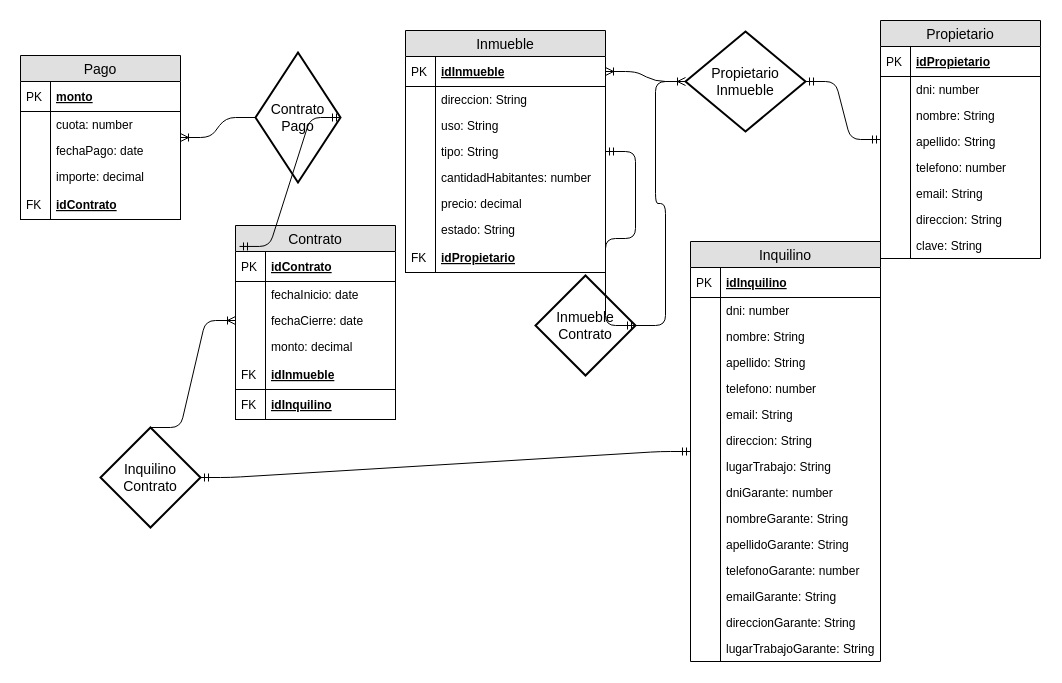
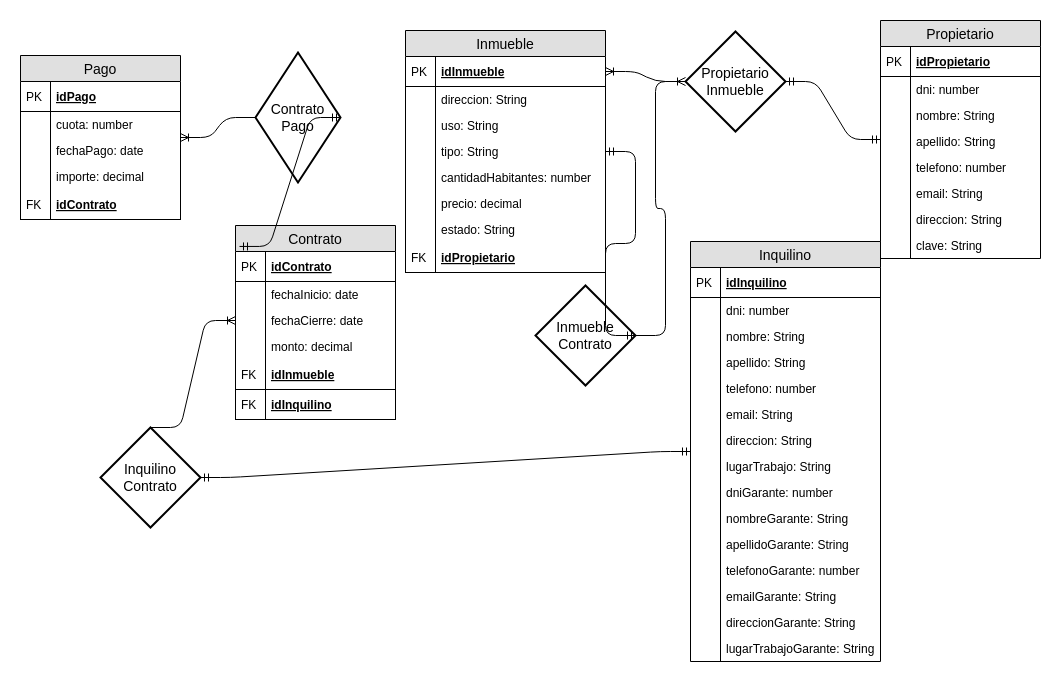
- <mxCell id="91" value="Propietario&lt;br&gt;Inmueble" style="shape=rhombus;strokeWidth=2;fontSize=17;perimeter=rhombusPerimeter;whiteSpace=wrap;html=1;align=center;fontSize=14;" parent="1" vertex="1"><mxGeometry x="685" y="31" width="120" height="100" as="geometry" /></mxCell>
+ <mxCell id="91" value="Propietario&lt;br&gt;Inmueble" style="shape=rhombus;strokeWidth=2;fontSize=17;perimeter=rhombusPerimeter;whiteSpace=wrap;html=1;align=center;fontSize=14;" parent="1" vertex="1"><mxGeometry x="685" y="31" width="100" height="100" as="geometry" /></mxCell>
- <mxCell id="51" value="monto" style="shape=partialRectangle;top=0;left=0;right=0;bottom=1;align=left;verticalAlign=middle;fillColor=none;spacingLeft=34;spacingRight=4;overflow=hidden;rotatable=0;points=[[0,0.5],[1,0.5]];portConstraint=eastwest;dropTarget=0;fontStyle=5;fontSize=12;" parent="50" vertex="1"><mxGeometry y="26" width="160" height="30" as="geometry" /></mxCell>
+ <mxCell id="51" value="idPago" style="shape=partialRectangle;top=0;left=0;right=0;bottom=1;align=left;verticalAlign=middle;fillColor=none;spacingLeft=34;spacingRight=4;overflow=hidden;rotatable=0;points=[[0,0.5],[1,0.5]];portConstraint=eastwest;dropTarget=0;fontStyle=5;fontSize=12;" parent="50" vertex="1"><mxGeometry y="26" width="160" height="30" as="geometry" /></mxCell>
- <mxCell id="94" value="Inmueble&lt;br&gt;Contrato" style="shape=rhombus;strokeWidth=2;fontSize=17;perimeter=rhombusPerimeter;whiteSpace=wrap;html=1;align=center;fontSize=14;" parent="1" vertex="1"><mxGeometry x="535" y="275" width="100" height="100" as="geometry" /></mxCell>
+ <mxCell id="94" value="Inmueble&lt;br&gt;Contrato" style="shape=rhombus;strokeWidth=2;fontSize=17;perimeter=rhombusPerimeter;whiteSpace=wrap;html=1;align=center;fontSize=14;" parent="1" vertex="1"><mxGeometry x="535" y="285" width="100" height="100" as="geometry" /></mxCell>
